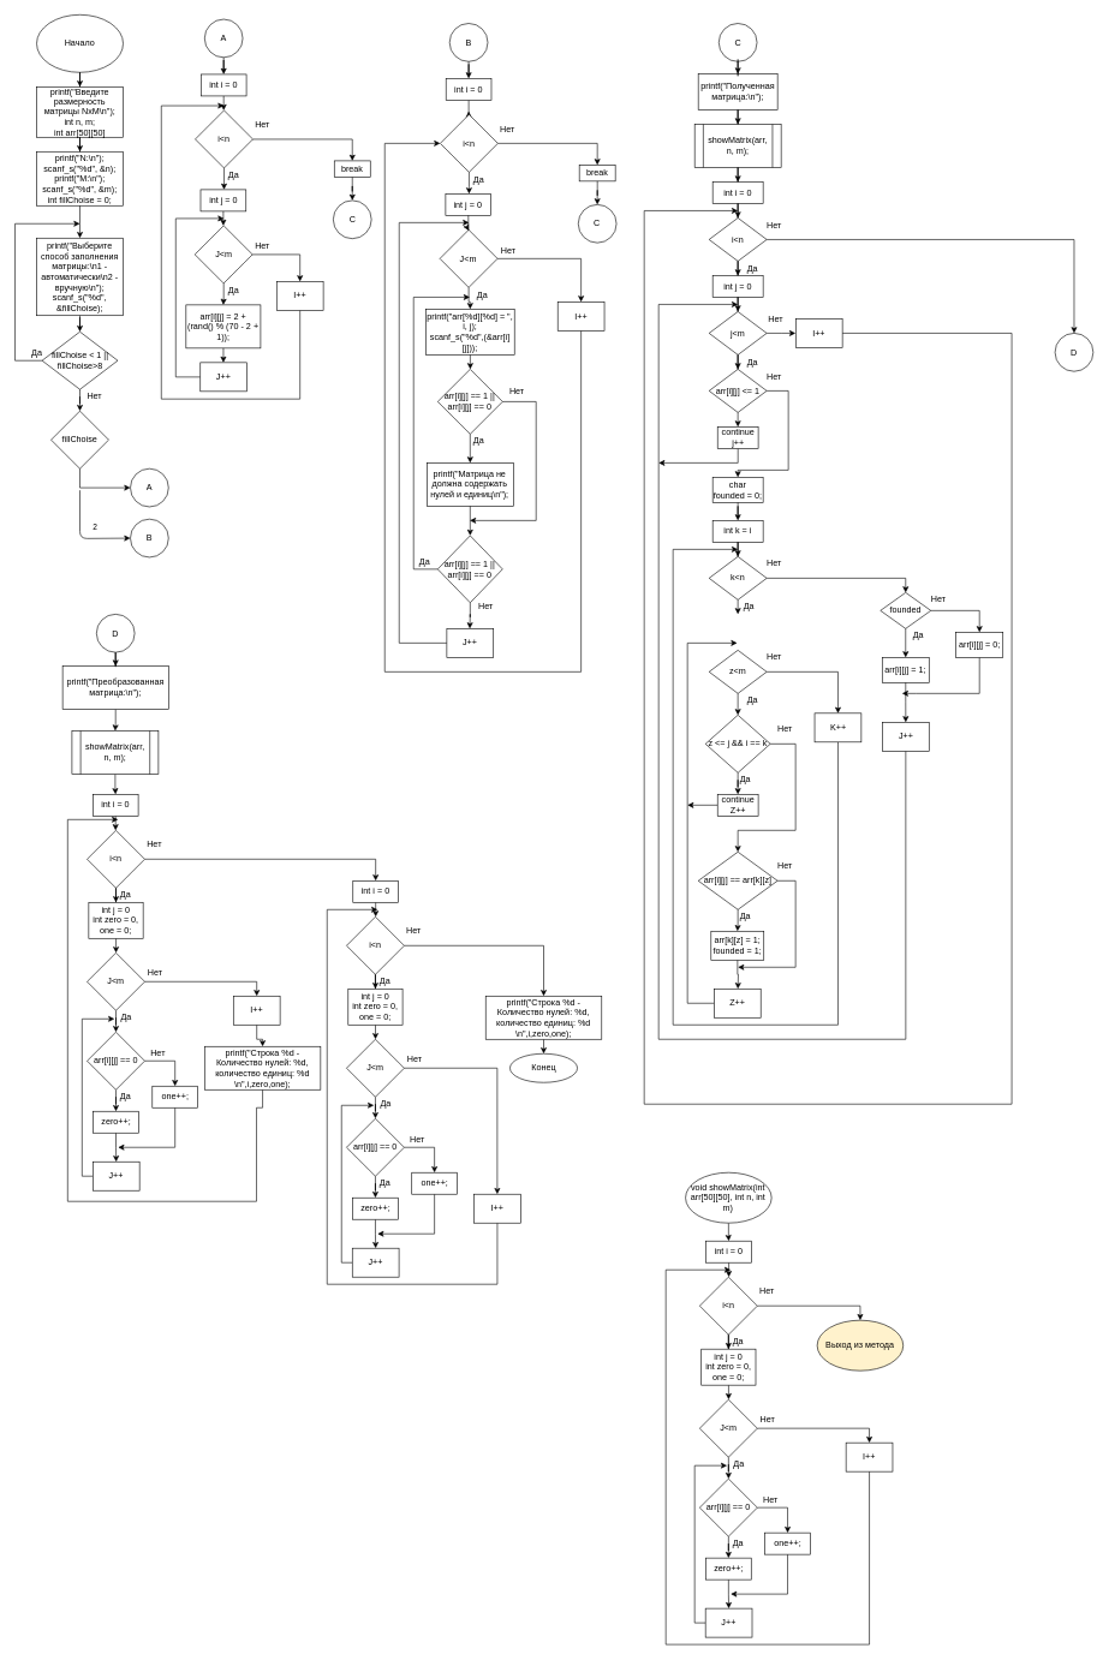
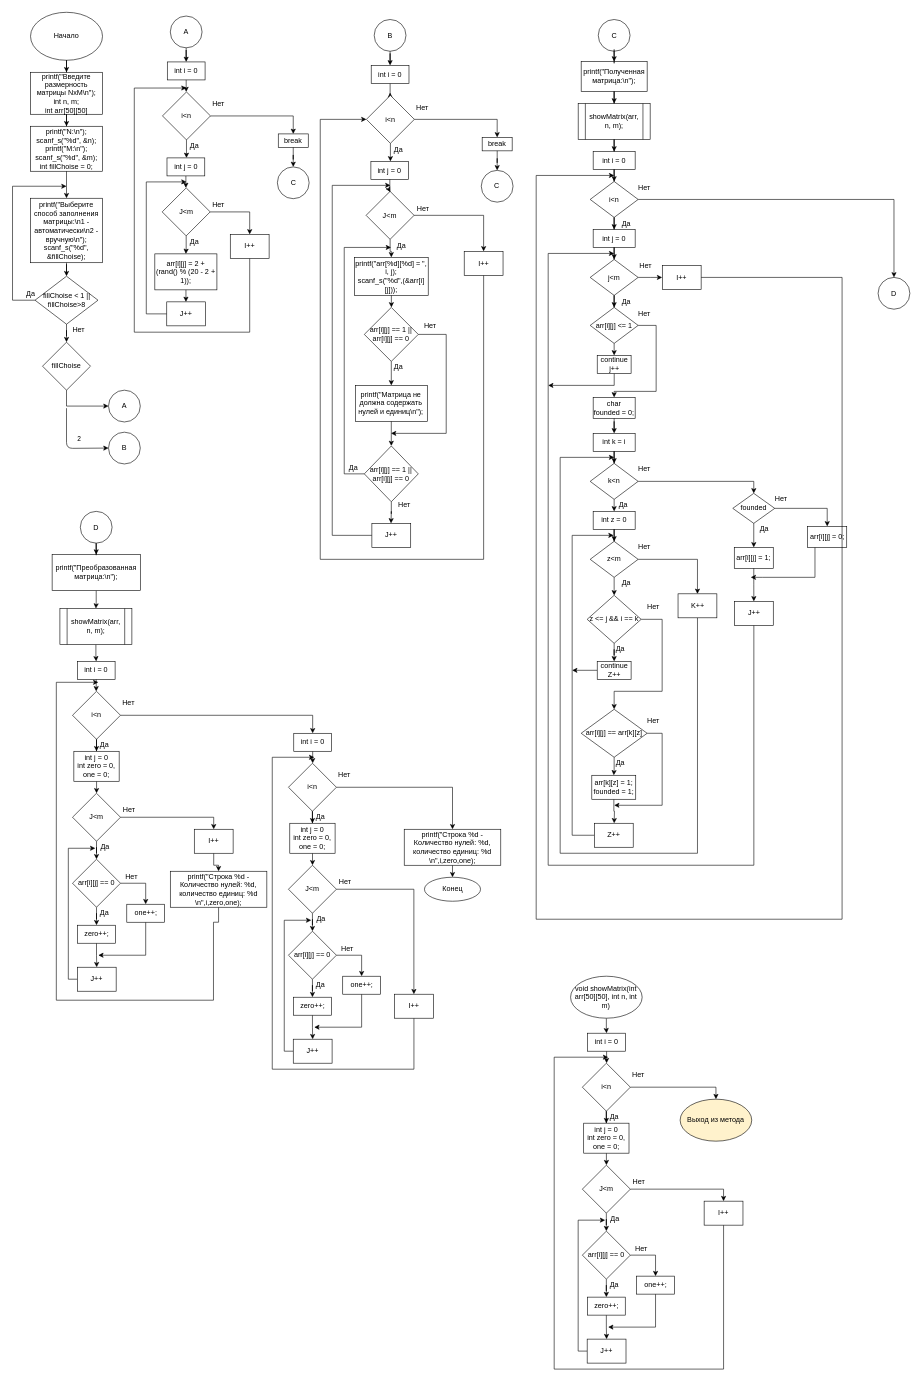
- <mxCell id="33" value="arr[i][j] = 2 + (rand() % (70 - 2 + 1));" style="whiteSpace=wrap;html=1;" vertex="1" parent="22"><mxGeometry x="34.25" y="396.5" width="103.5" height="60" as="geometry" /></mxCell>
+ <mxCell id="33" value="arr[i][j] = 2 + (rand() % (20 - 2 + 1));" style="whiteSpace=wrap;html=1;" vertex="1" parent="22"><mxGeometry x="34.25" y="396.5" width="103.5" height="60" as="geometry" /></mxCell>
+ <mxCell id="125" value="int z = 0" style="rounded=0;whiteSpace=wrap;html=1;" vertex="1" parent="92"><mxGeometry x="95" y="820" width="70" height="30" as="geometry" /></mxCell>
- <mxCell id="153" value="arr[i][j] = 0;" style="whiteSpace=wrap;html=1;" vertex="1" parent="92"><mxGeometry x="432.5" y="845" width="65.25" height="35" as="geometry" /></mxCell>
+ <mxCell id="153" value="arr[i][j] = 0;" style="whiteSpace=wrap;html=1;" vertex="1" parent="92"><mxGeometry x="452.5" y="845" width="65.25" height="35" as="geometry" /></mxCell>
+ <mxCell id="128" style="edgeStyle=orthogonalEdgeStyle;rounded=0;orthogonalLoop=1;jettySize=auto;html=1;entryX=0.5;entryY=0;entryDx=0;entryDy=0;" edge="1" parent="92" source="125" target="127"><mxGeometry relative="1" as="geometry" /></mxCell>
